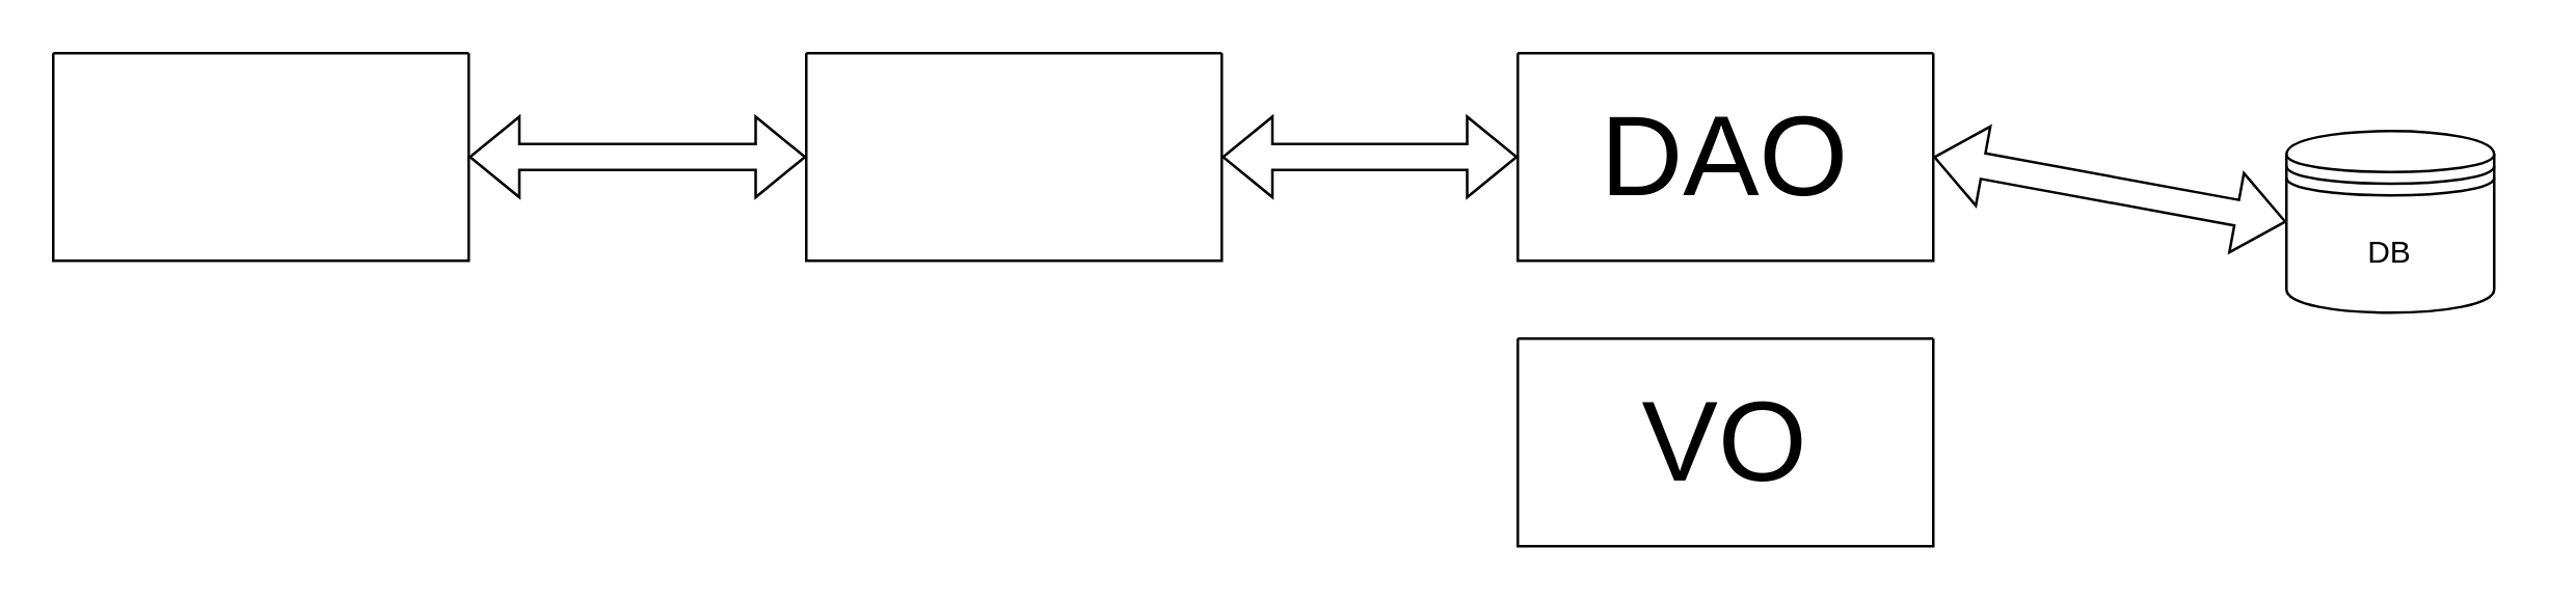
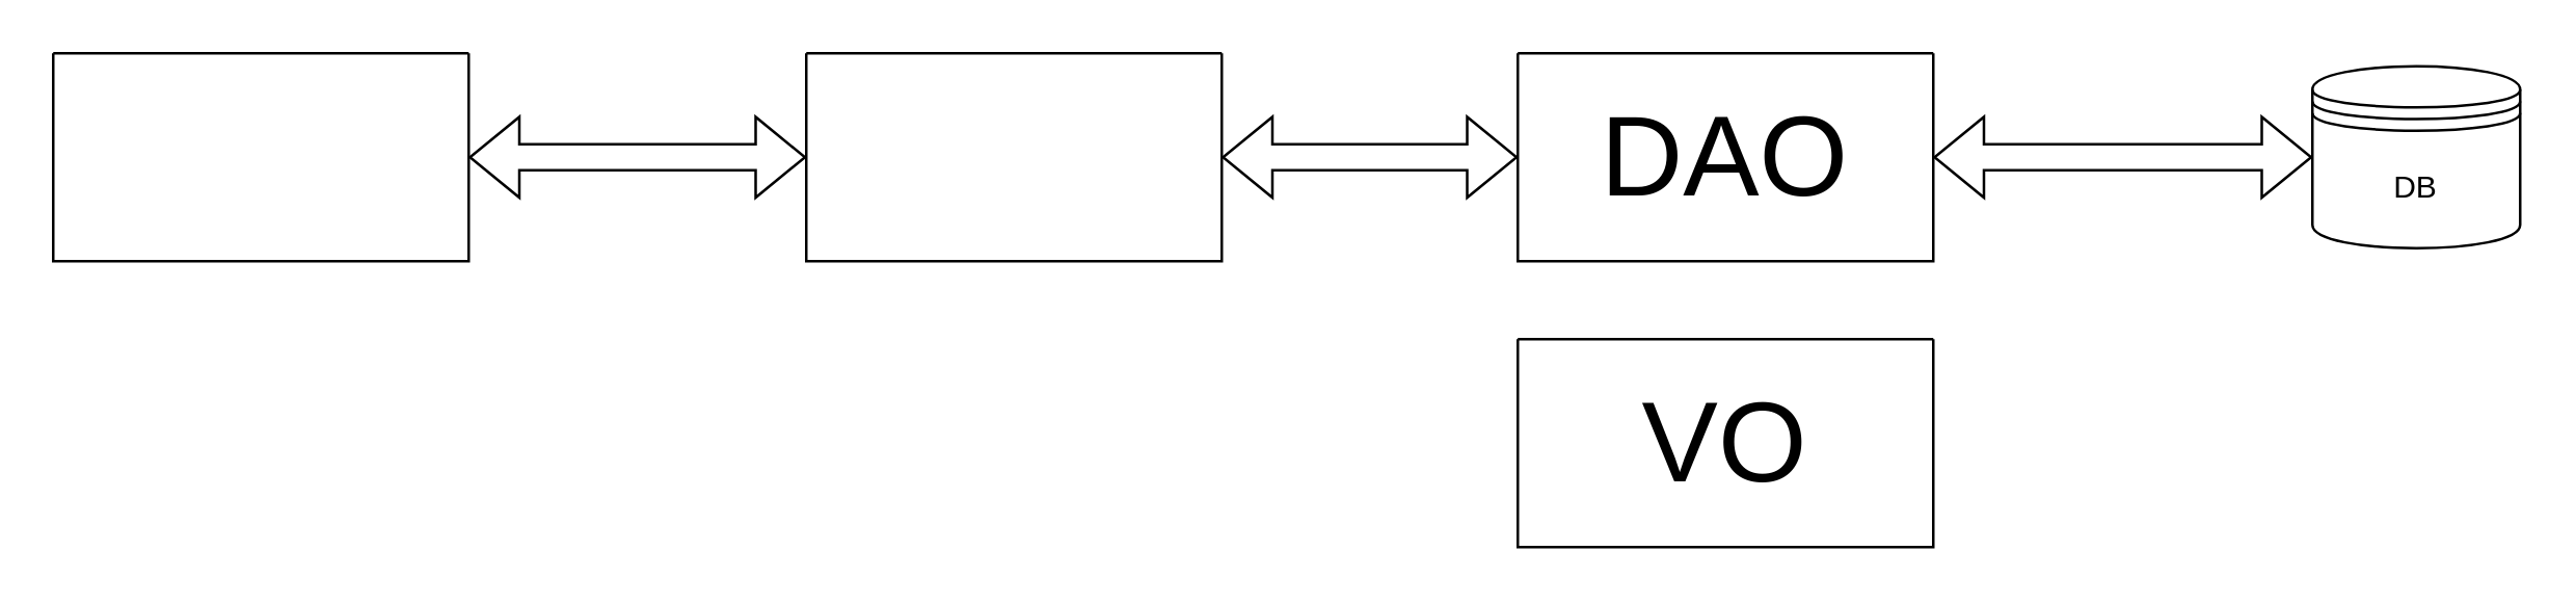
- <mxCell id="2" value="DB" style="shape=datastore;whiteSpace=wrap;html=1;" vertex="1" parent="1"><mxGeometry x="880" y="50" width="80" height="70" as="geometry" /></mxCell>
+ <mxCell id="2" value="DB" style="shape=datastore;whiteSpace=wrap;html=1;" vertex="1" parent="1"><mxGeometry x="890" y="25" width="80" height="70" as="geometry" /></mxCell>
